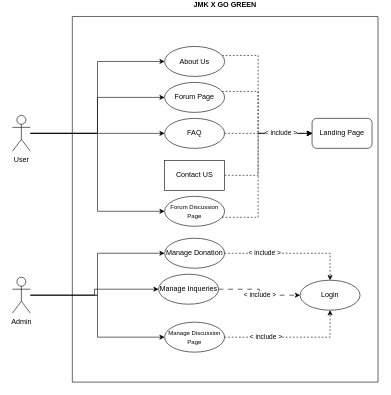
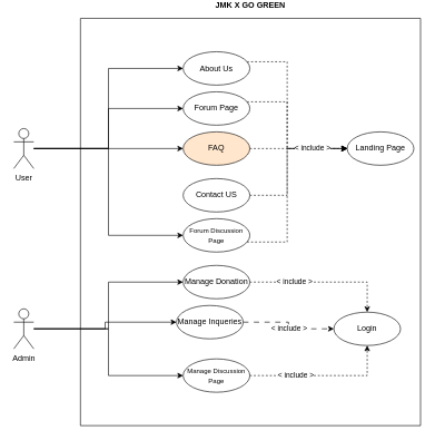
- <mxCell id="8" value="FAQ" style="ellipse;whiteSpace=wrap;html=1;" vertex="1" parent="2"><mxGeometry x="154" y="170" width="100" height="50" as="geometry" /></mxCell>
+ <mxCell id="8" value="FAQ" style="ellipse;whiteSpace=wrap;html=1;fillColor=#ffe6cc;" vertex="1" parent="2"><mxGeometry x="154" y="170" width="100" height="50" as="geometry" /></mxCell>
- <mxCell id="14" value="Landing Page" style="whiteSpace=wrap;html=1;rounded=1;" vertex="1" parent="2"><mxGeometry x="400" y="170" width="100" height="50" as="geometry" /></mxCell>
+ <mxCell id="14" value="Landing Page" style="ellipse;whiteSpace=wrap;html=1;" vertex="1" parent="2"><mxGeometry x="400" y="170" width="100" height="50" as="geometry" /></mxCell>
- <mxCell id="10" value="Contact US" style="whiteSpace=wrap;html=1;rounded=0;" vertex="1" parent="2"><mxGeometry x="154" y="240" width="100" height="50" as="geometry" /></mxCell>
+ <mxCell id="10" value="Contact US" style="ellipse;whiteSpace=wrap;html=1;" vertex="1" parent="2"><mxGeometry x="154" y="240" width="100" height="50" as="geometry" /></mxCell>
